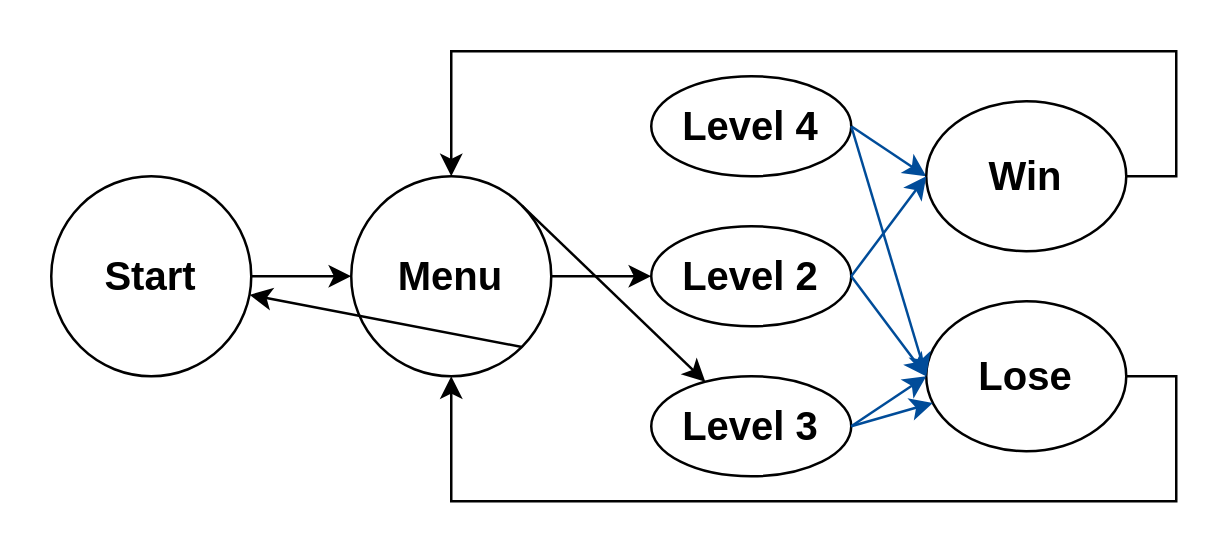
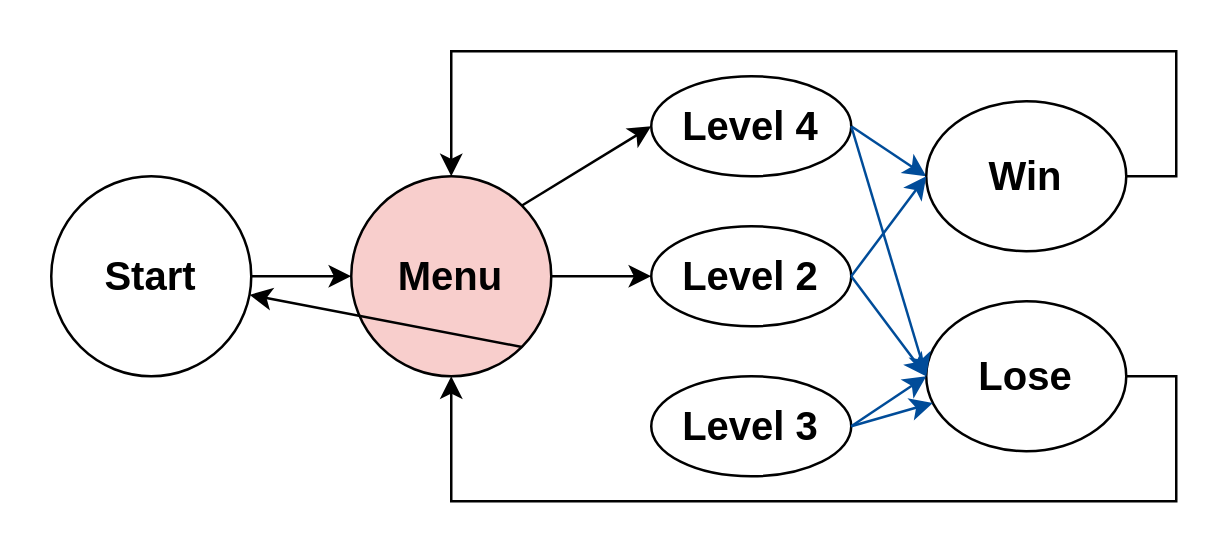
- <mxCell id="3" value="&lt;b&gt;&lt;font style=&quot;font-size: 16px;&quot;&gt;Menu&lt;/font&gt;&lt;/b&gt;" style="ellipse;whiteSpace=wrap;html=1;" parent="1" vertex="1"><mxGeometry x="140" y="70" width="80" height="80" as="geometry" /></mxCell>
+ <mxCell id="3" value="&lt;b&gt;&lt;font style=&quot;font-size: 16px;&quot;&gt;Menu&lt;/font&gt;&lt;/b&gt;" style="ellipse;whiteSpace=wrap;html=1;fillColor=#f8cecc;" parent="1" vertex="1"><mxGeometry x="140" y="70" width="80" height="80" as="geometry" /></mxCell>
- <mxCell id="10" value="" style="endArrow=classic;html=1;rounded=0;exitX=1;exitY=0;exitDx=0;exitDy=0;" parent="1" source="3" target="7" edge="1"><mxGeometry width="50" height="50" relative="1" as="geometry"><mxPoint x="220" y="19.76" as="sourcePoint" /><mxPoint x="260" y="19.76" as="targetPoint" /></mxGeometry></mxCell>
+ <mxCell id="10" value="" style="endArrow=classic;html=1;rounded=0;exitX=1;exitY=0;exitDx=0;exitDy=0;entryX=0;entryY=0.5;entryDx=0;entryDy=0;" parent="1" source="3" target="5" edge="1"><mxGeometry width="50" height="50" relative="1" as="geometry"><mxPoint x="220" y="19.76" as="sourcePoint" /><mxPoint x="260" y="19.76" as="targetPoint" /></mxGeometry></mxCell>
